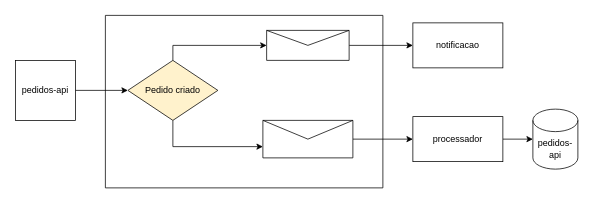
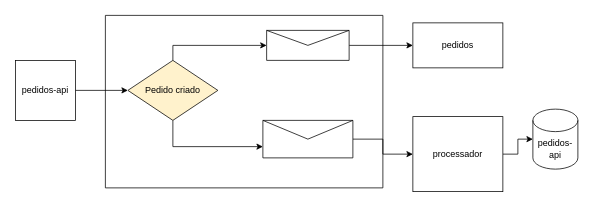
- <mxCell id="6" value="notificacao" style="whiteSpace=wrap;html=1;" vertex="1" parent="1"><mxGeometry x="550" y="30" width="120" height="60" as="geometry" /></mxCell>
+ <mxCell id="6" value="pedidos" style="whiteSpace=wrap;html=1;" vertex="1" parent="1"><mxGeometry x="550" y="30" width="120" height="60" as="geometry" /></mxCell>
- <mxCell id="8" value="processador" style="whiteSpace=wrap;html=1;" vertex="1" parent="1"><mxGeometry x="550" y="155" width="120" height="60" as="geometry" /></mxCell>
+ <mxCell id="8" value="processador" style="whiteSpace=wrap;html=1;" vertex="1" parent="1"><mxGeometry x="550" y="155" width="120" height="100" as="geometry" /></mxCell>
